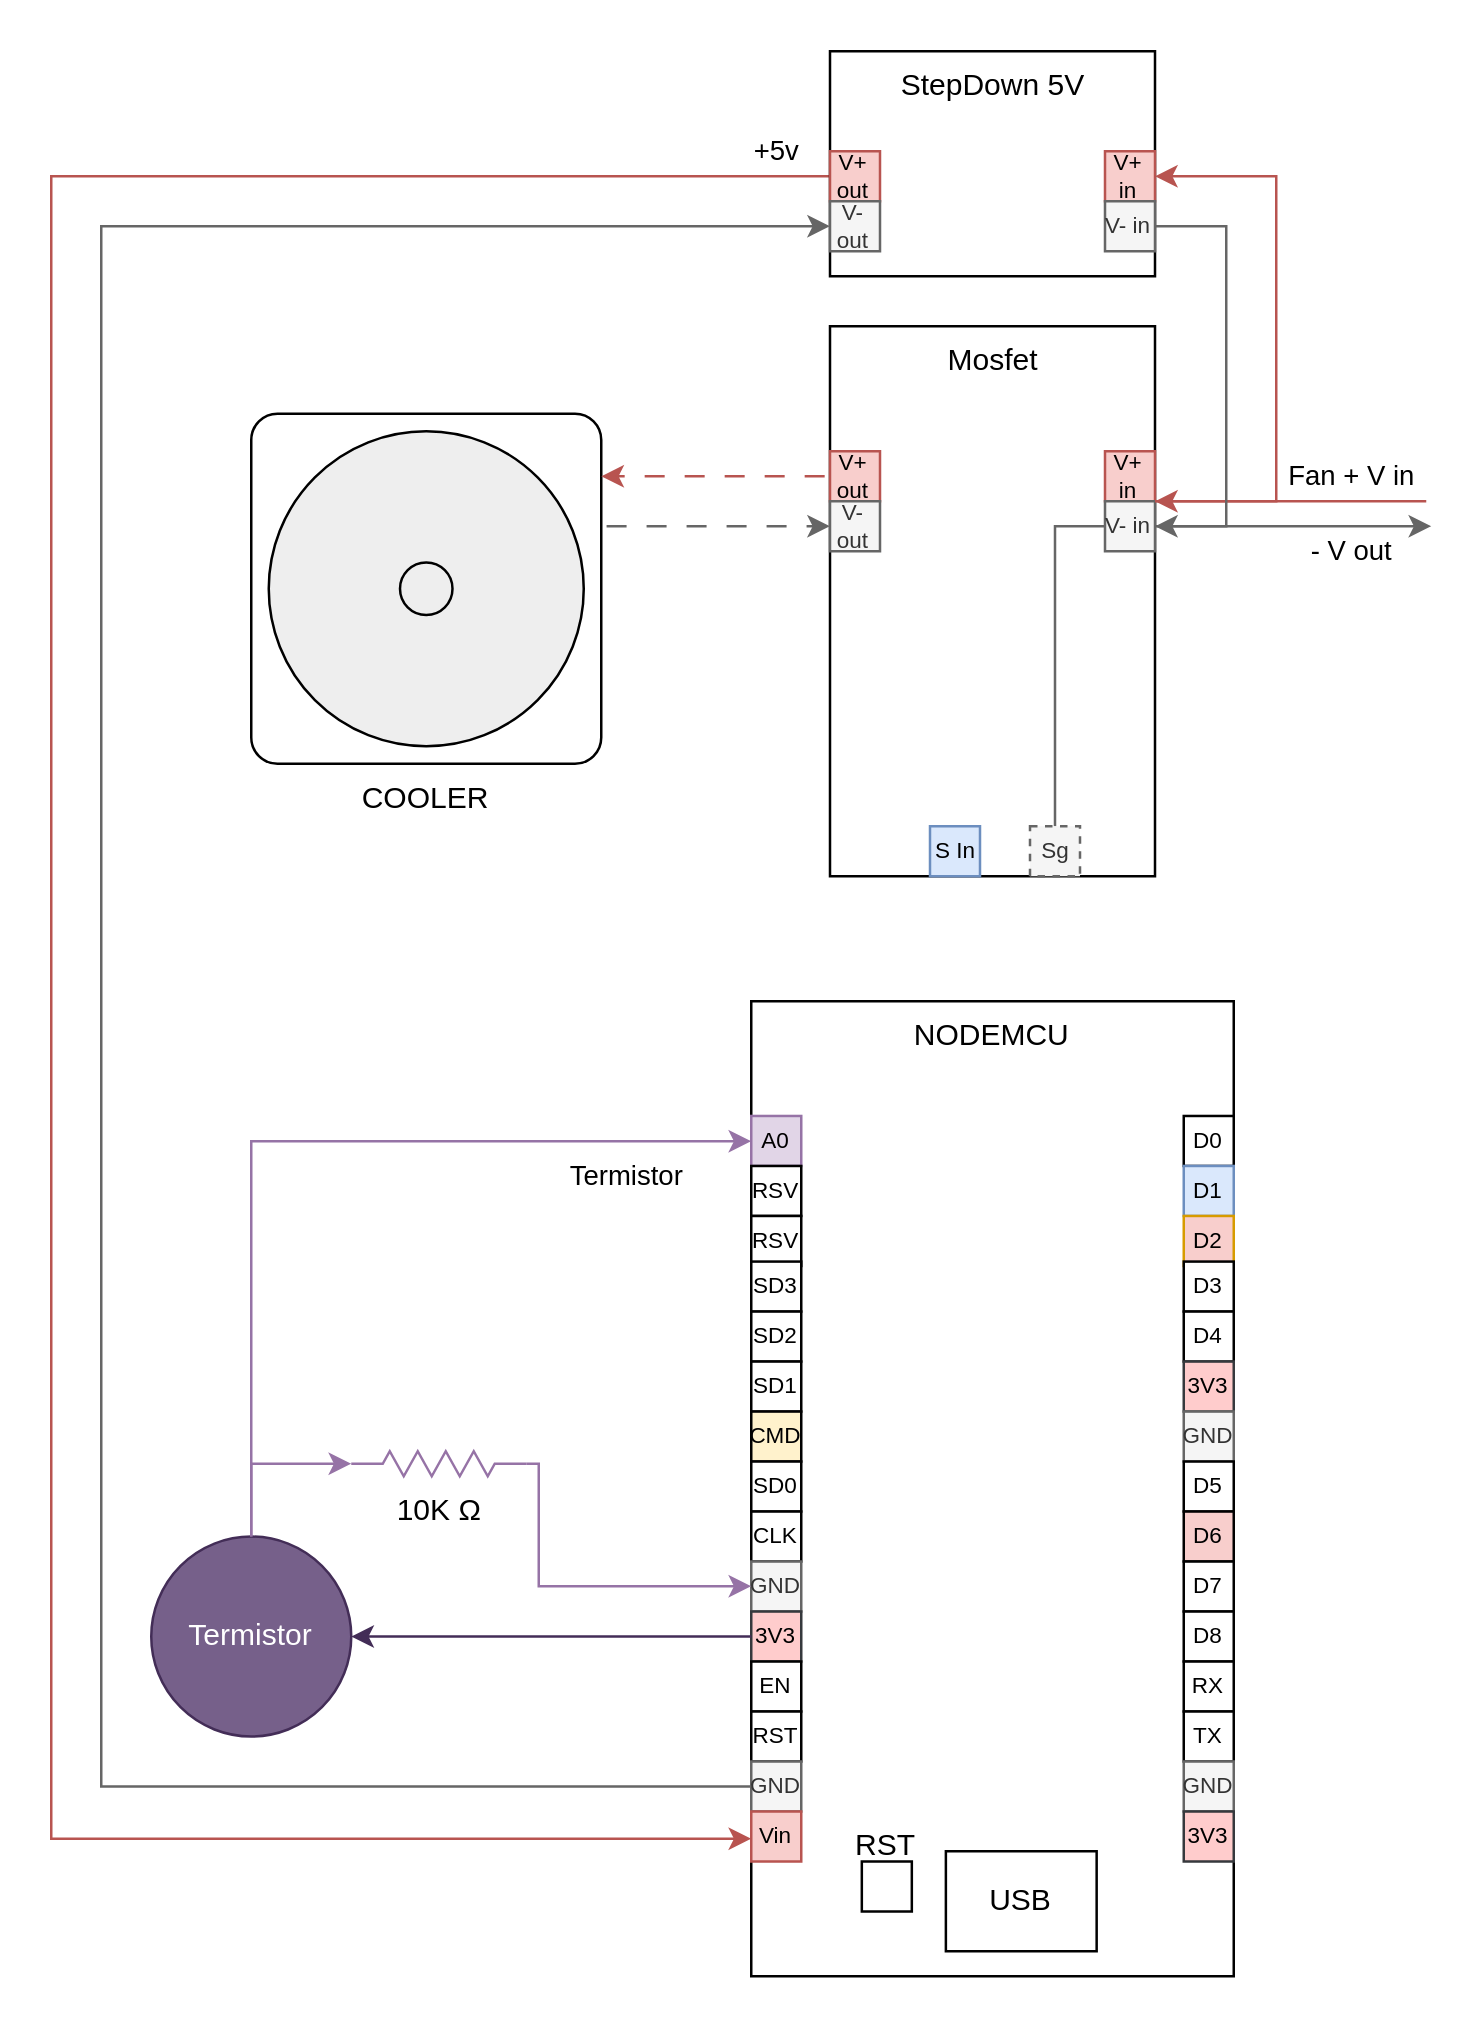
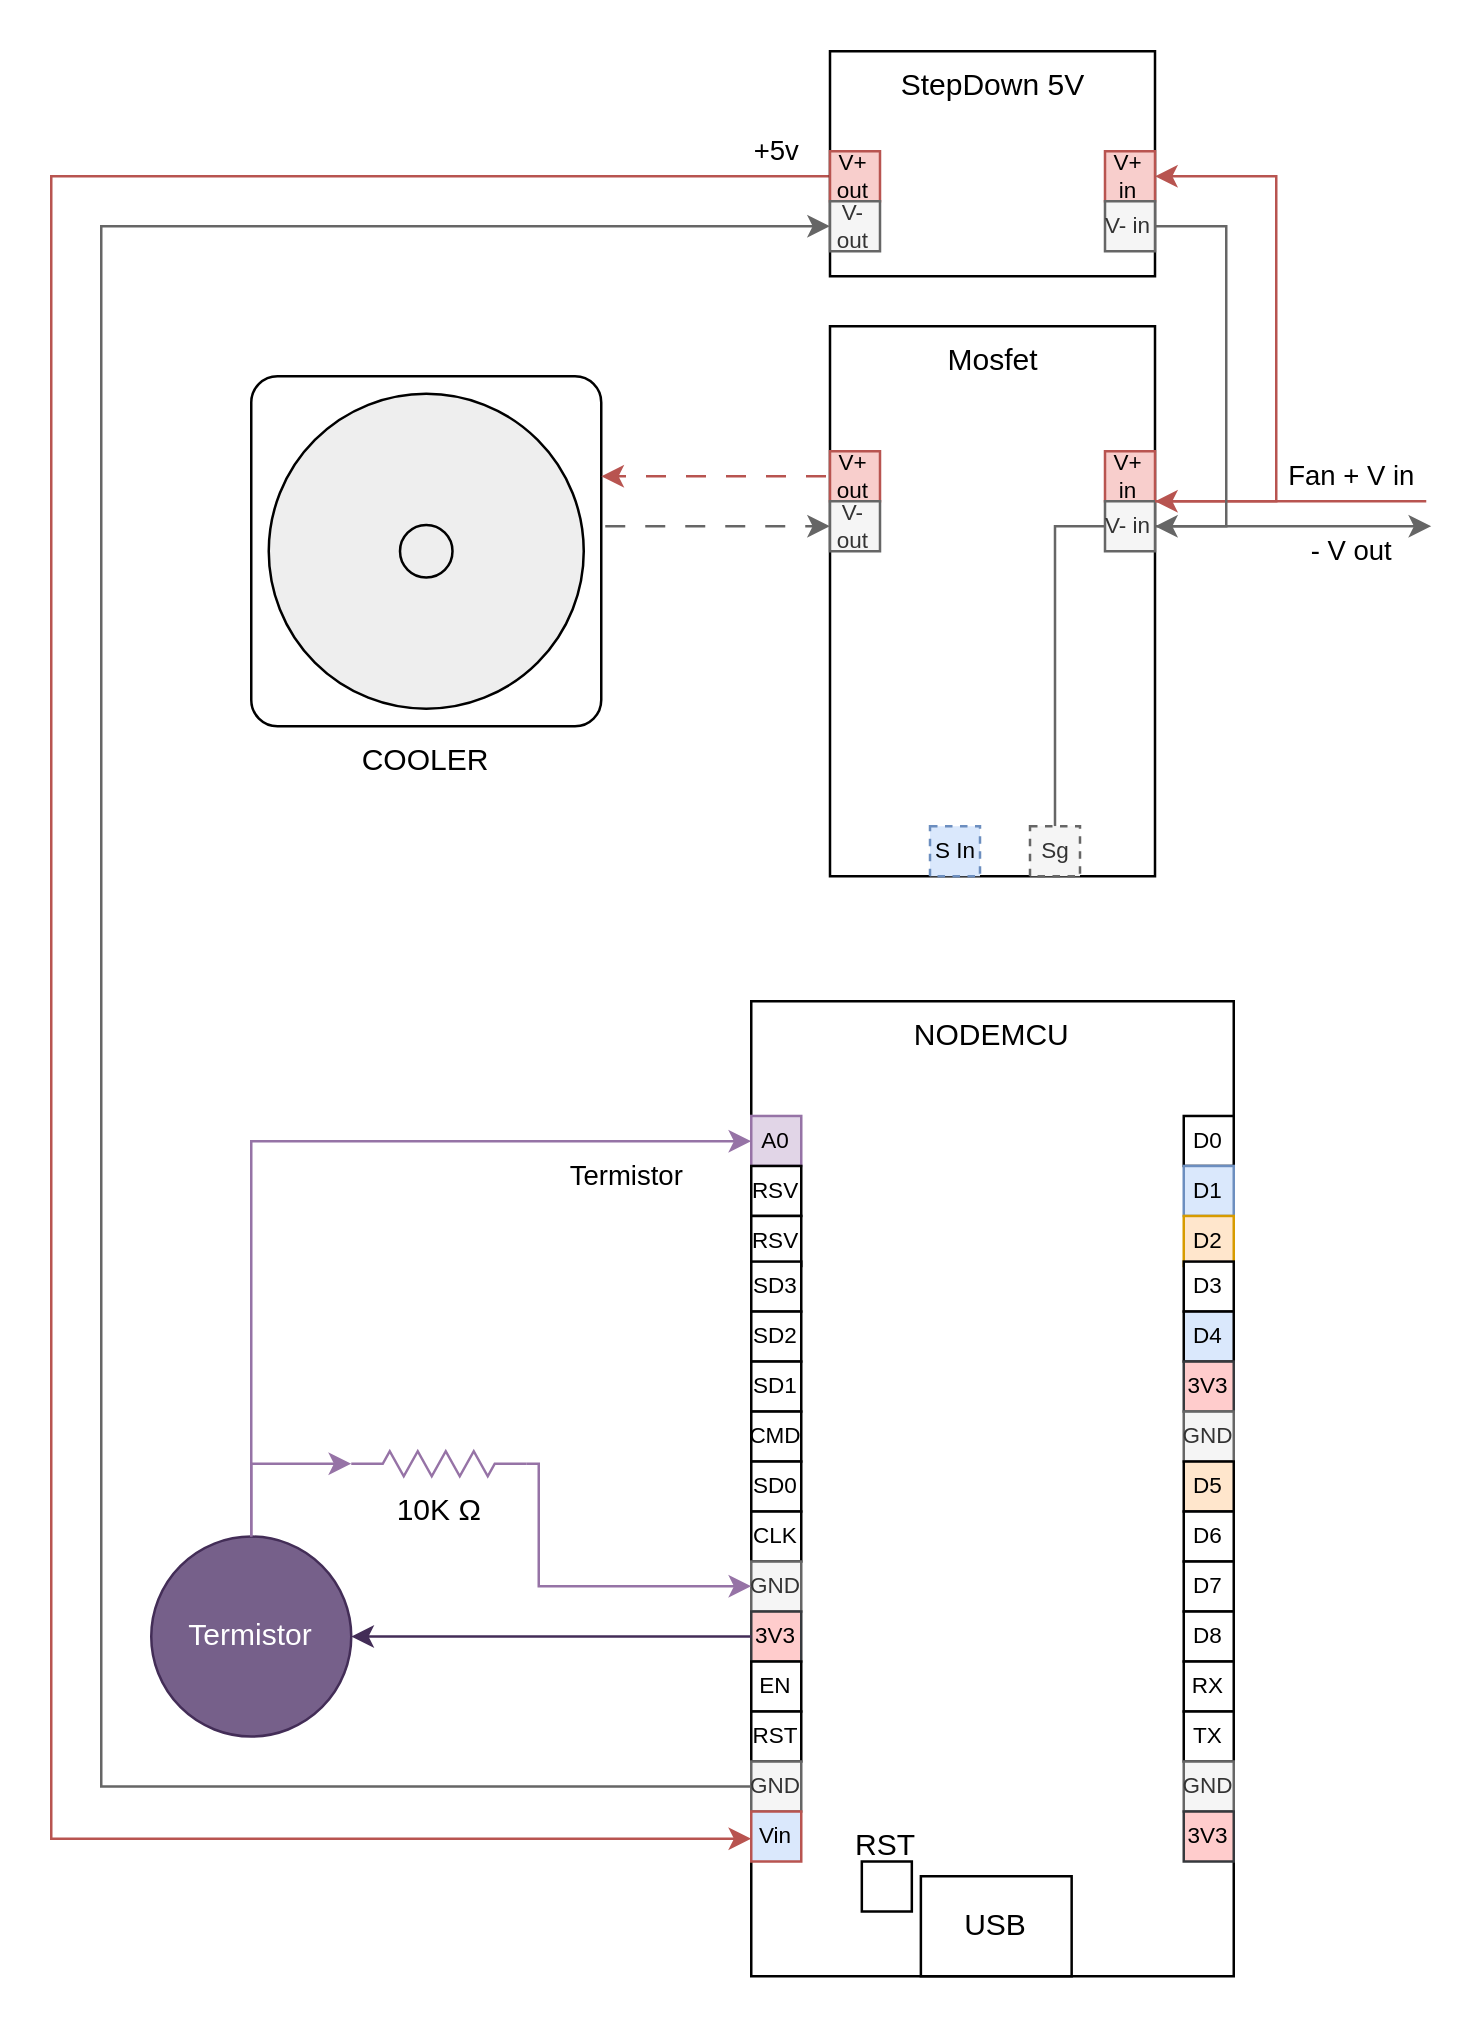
- <mxCell id="59" value="COOLER" style="whiteSpace=wrap;html=1;aspect=fixed;verticalLabelPosition=bottom;verticalAlign=top;shape=mxgraph.floorplan.water_cooler;labelBackgroundColor=default;" vertex="1" parent="1"><mxGeometry x="100" y="165" width="140" height="140" as="geometry" /></mxCell>
+ <mxCell id="59" value="COOLER" style="whiteSpace=wrap;html=1;aspect=fixed;verticalLabelPosition=bottom;verticalAlign=top;shape=mxgraph.floorplan.water_cooler;labelBackgroundColor=default;" vertex="1" parent="1"><mxGeometry x="100" y="150" width="140" height="140" as="geometry" /></mxCell>
- <mxCell id="9" value="S In" style="rounded=0;whiteSpace=wrap;html=1;fontSize=9;fillColor=#dae8fc;strokeColor=#6c8ebf;" parent="2" vertex="1"><mxGeometry x="40.0" y="200.002" width="20" height="20" as="geometry" /></mxCell>
+ <mxCell id="9" value="S In" style="rounded=0;whiteSpace=wrap;html=1;fontSize=9;fillColor=#dae8fc;strokeColor=#6c8ebf;dashed=1;" parent="2" vertex="1"><mxGeometry x="40.0" y="200.002" width="20" height="20" as="geometry" /></mxCell>
- <mxCell id="15" value="D2" style="rounded=0;whiteSpace=wrap;html=1;fontSize=9;fillColor=#f8cecc;strokeColor=#d79b00;" parent="11" vertex="1"><mxGeometry x="173.0" y="85.889" width="20" height="20" as="geometry" /></mxCell>
+ <mxCell id="15" value="D2" style="rounded=0;whiteSpace=wrap;html=1;fontSize=9;fillColor=#ffe6cc;strokeColor=#d79b00;" parent="11" vertex="1"><mxGeometry x="173.0" y="85.889" width="20" height="20" as="geometry" /></mxCell>
- <mxCell id="17" value="D4" style="rounded=0;whiteSpace=wrap;html=1;fontSize=9;" parent="11" vertex="1"><mxGeometry x="173.0" y="124.123" width="20" height="20" as="geometry" /></mxCell>
+ <mxCell id="17" value="D4" style="rounded=0;whiteSpace=wrap;html=1;fontSize=9;fillColor=#dae8fc;" parent="11" vertex="1"><mxGeometry x="173.0" y="124.123" width="20" height="20" as="geometry" /></mxCell>
- <mxCell id="34" value="CMD" style="rounded=0;whiteSpace=wrap;html=1;fontSize=9;fillColor=#fff2cc;" parent="11" vertex="1"><mxGeometry x="-0.002" y="164.117" width="20" height="20" as="geometry" /></mxCell>
+ <mxCell id="34" value="CMD" style="rounded=0;whiteSpace=wrap;html=1;fontSize=9;" parent="11" vertex="1"><mxGeometry x="-0.002" y="164.117" width="20" height="20" as="geometry" /></mxCell>
- <mxCell id="20" value="D5" style="rounded=0;whiteSpace=wrap;html=1;fontSize=9;" parent="11" vertex="1"><mxGeometry x="173.0" y="184.114" width="20" height="20" as="geometry" /></mxCell>
+ <mxCell id="20" value="D5" style="rounded=0;whiteSpace=wrap;html=1;fontSize=9;fillColor=#ffe6cc;" parent="11" vertex="1"><mxGeometry x="173.0" y="184.114" width="20" height="20" as="geometry" /></mxCell>
- <mxCell id="21" value="D6" style="rounded=0;whiteSpace=wrap;html=1;fontSize=9;fillColor=#f8cecc;" parent="11" vertex="1"><mxGeometry x="173.0" y="204.111" width="20" height="20" as="geometry" /></mxCell>
+ <mxCell id="21" value="D6" style="rounded=0;whiteSpace=wrap;html=1;fontSize=9;" parent="11" vertex="1"><mxGeometry x="173.0" y="204.111" width="20" height="20" as="geometry" /></mxCell>
- <mxCell id="42" value="Vin" style="rounded=0;whiteSpace=wrap;html=1;fontSize=9;fillColor=#f8cecc;strokeColor=#b85450;" parent="11" vertex="1"><mxGeometry x="-0.002" y="324.098" width="20" height="20" as="geometry" /></mxCell>
+ <mxCell id="42" value="Vin" style="rounded=0;whiteSpace=wrap;html=1;fontSize=9;fillColor=#dae8fc;strokeColor=#b85450;" parent="11" vertex="1"><mxGeometry x="-0.002" y="324.098" width="20" height="20" as="geometry" /></mxCell>
- <mxCell id="12" value="USB" style="rounded=0;whiteSpace=wrap;html=1;" parent="11" vertex="1"><mxGeometry x="77.852" y="340" width="60.312" height="40" as="geometry" /></mxCell>
+ <mxCell id="12" value="USB" style="rounded=0;whiteSpace=wrap;html=1;" parent="11" vertex="1"><mxGeometry x="67.852" y="350" width="60.312" height="40" as="geometry" /></mxCell>
